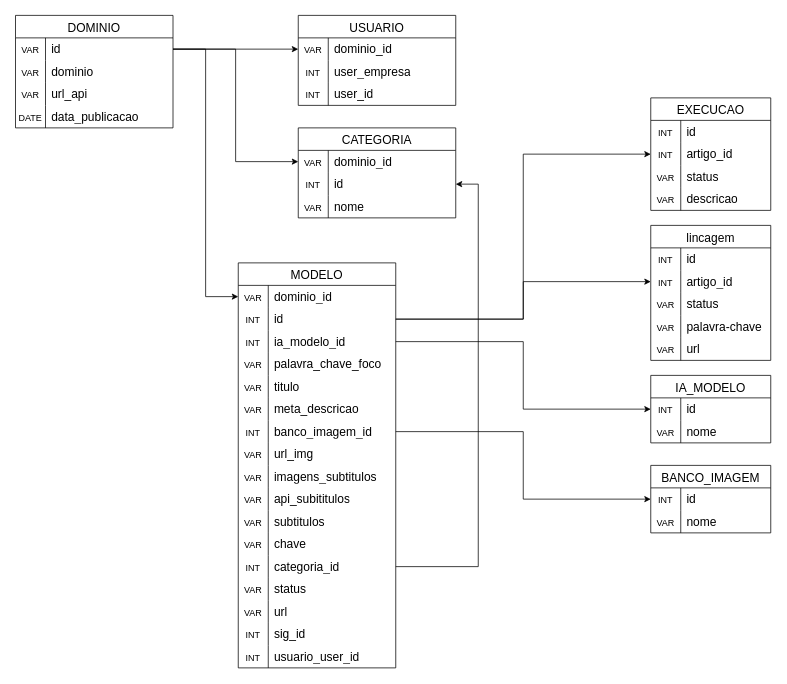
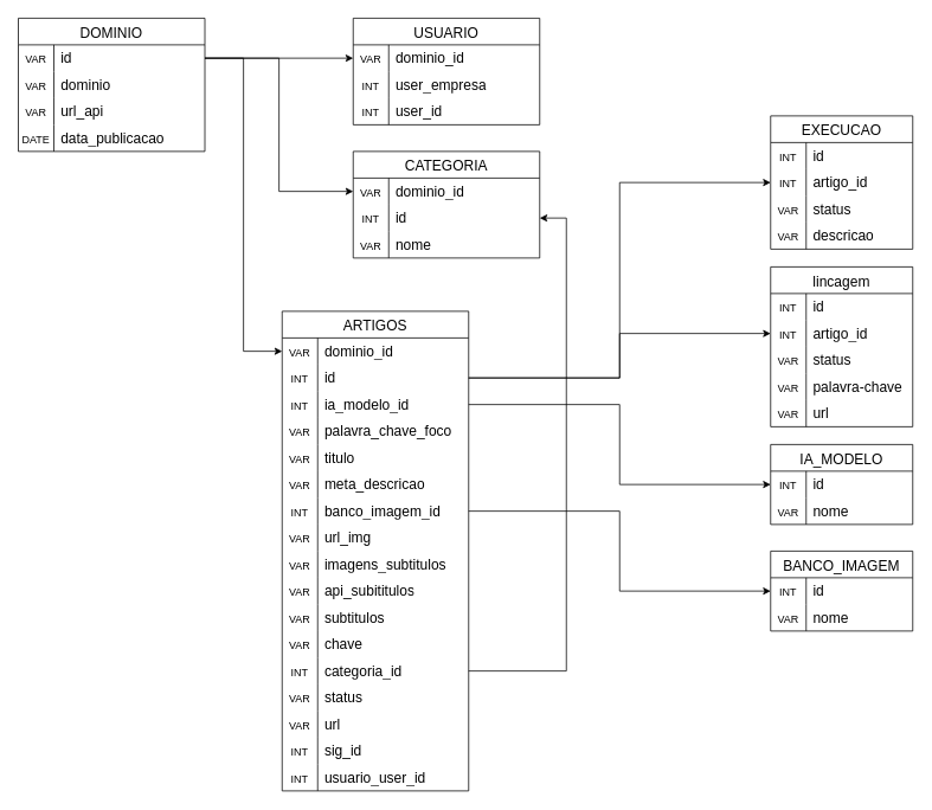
- <mxCell id="25" value="MODELO" style="shape=table;startSize=30;container=1;collapsible=0;childLayout=tableLayout;fixedRows=1;rowLines=0;fontStyle=0;strokeColor=default;fontSize=16;" vertex="1" parent="1"><mxGeometry x="317" y="350" width="210" height="540" as="geometry" /></mxCell>
+ <mxCell id="25" value="ARTIGOS" style="shape=table;startSize=30;container=1;collapsible=0;childLayout=tableLayout;fixedRows=1;rowLines=0;fontStyle=0;strokeColor=default;fontSize=16;" vertex="1" parent="1"><mxGeometry x="317" y="350" width="210" height="540" as="geometry" /></mxCell>
